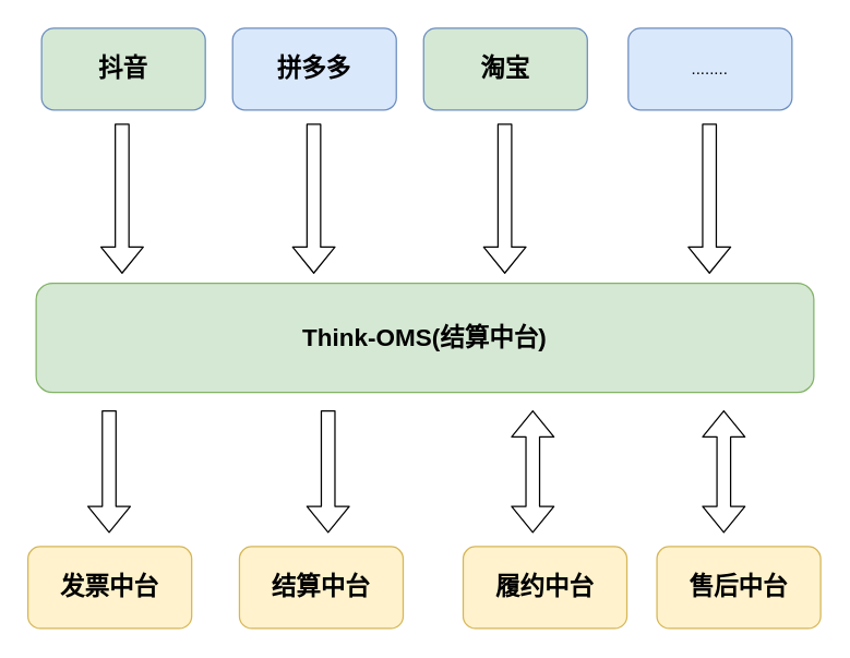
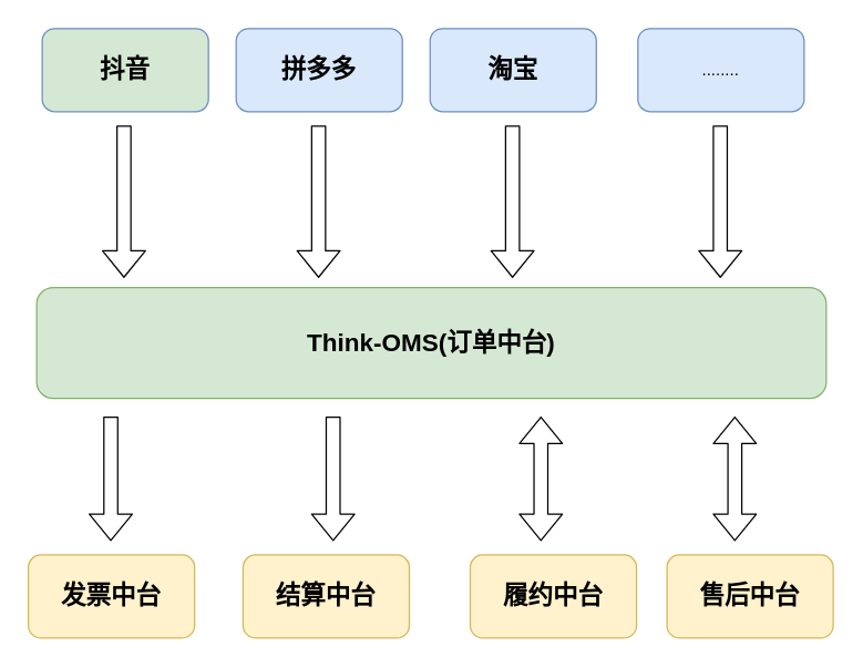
- <mxCell id="6" value="&lt;font style=&quot;font-size: 18px&quot;&gt;&lt;b&gt;淘宝&lt;/b&gt;&lt;/font&gt;" style="rounded=1;whiteSpace=wrap;html=1;fillColor=#d5e8d4;strokeColor=#6c8ebf;" vertex="1" parent="1"><mxGeometry x="310" y="20" width="120" height="60" as="geometry" /></mxCell>
+ <mxCell id="6" value="&lt;font style=&quot;font-size: 18px&quot;&gt;&lt;b&gt;淘宝&lt;/b&gt;&lt;/font&gt;" style="rounded=1;whiteSpace=wrap;html=1;fillColor=#dae8fc;strokeColor=#6c8ebf;" vertex="1" parent="1"><mxGeometry x="310" y="20" width="120" height="60" as="geometry" /></mxCell>
- <mxCell id="4" value="&lt;font style=&quot;font-size: 18px&quot;&gt;&lt;b&gt;Think-OMS(结算中台)&lt;/b&gt;&lt;/font&gt;" style="rounded=1;whiteSpace=wrap;html=1;fillColor=#d5e8d4;strokeColor=#82b366;" vertex="1" parent="1"><mxGeometry x="26" y="207" width="570" height="80" as="geometry" /></mxCell>
+ <mxCell id="4" value="&lt;font style=&quot;font-size: 18px&quot;&gt;&lt;b&gt;Think-OMS(订单中台)&lt;/b&gt;&lt;/font&gt;" style="rounded=1;whiteSpace=wrap;html=1;fillColor=#d5e8d4;strokeColor=#82b366;" vertex="1" parent="1"><mxGeometry x="26" y="207" width="570" height="80" as="geometry" /></mxCell>
